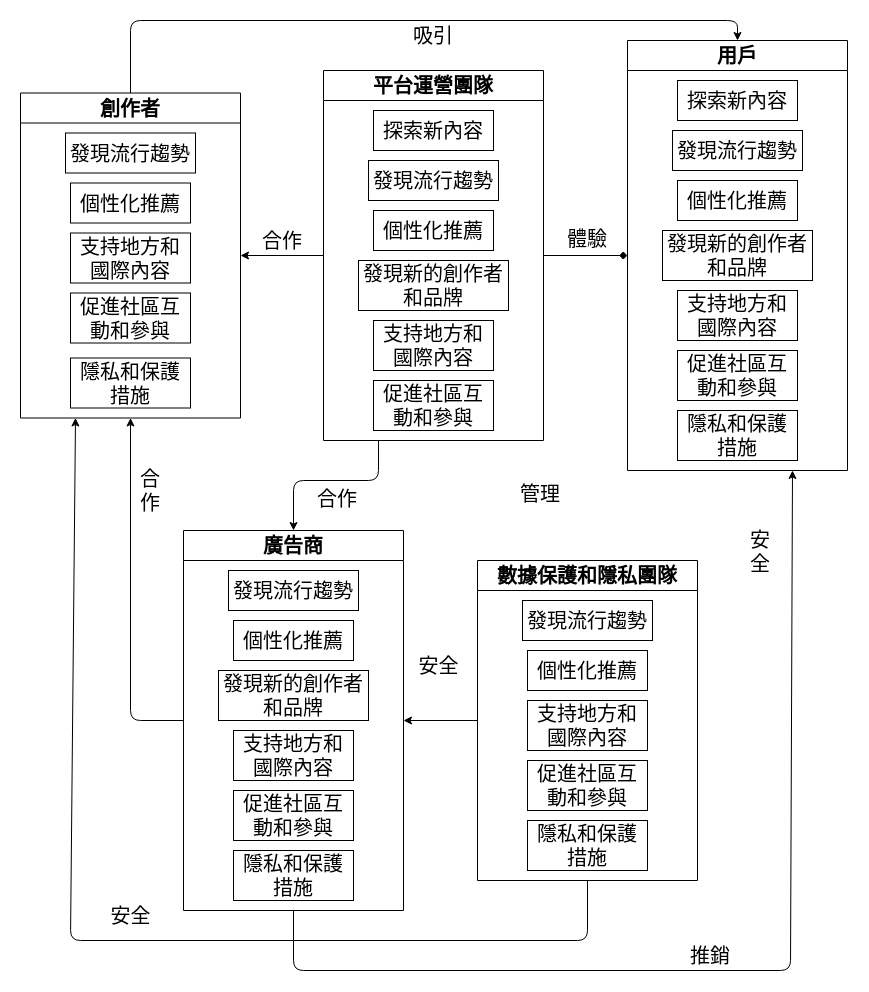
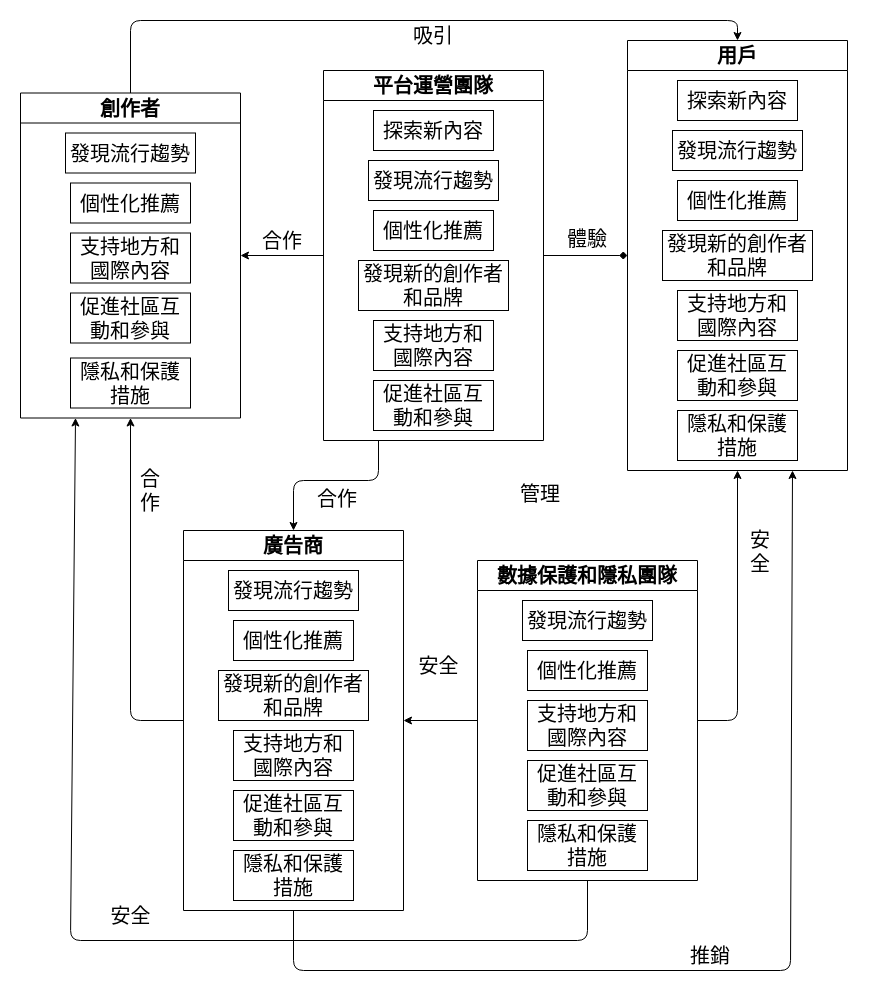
+ <mxCell id="42" style="edgeStyle=none;html=1;exitX=1;exitY=0.5;exitDx=0;exitDy=0;entryX=0.5;entryY=1;entryDx=0;entryDy=0;fontSize=20;" edge="1" parent="1" source="45" target="2"><mxGeometry relative="1" as="geometry"><Array as="points"><mxPoint x="737" y="720" /></Array></mxGeometry></mxCell>
